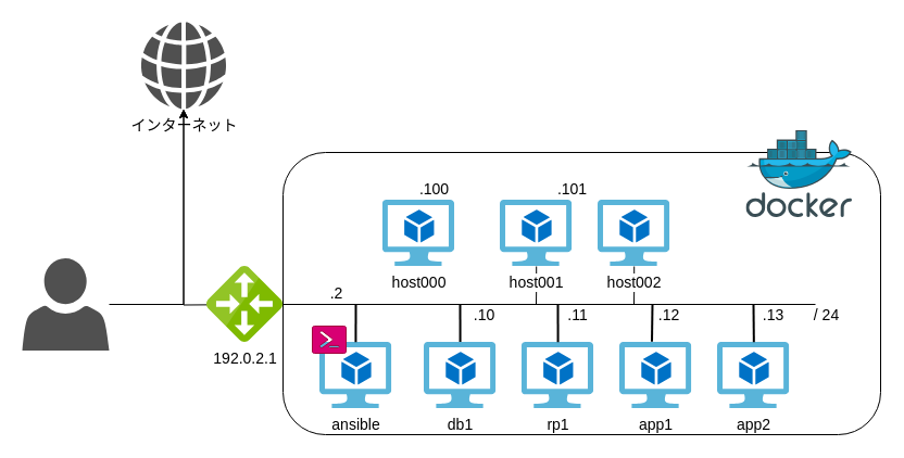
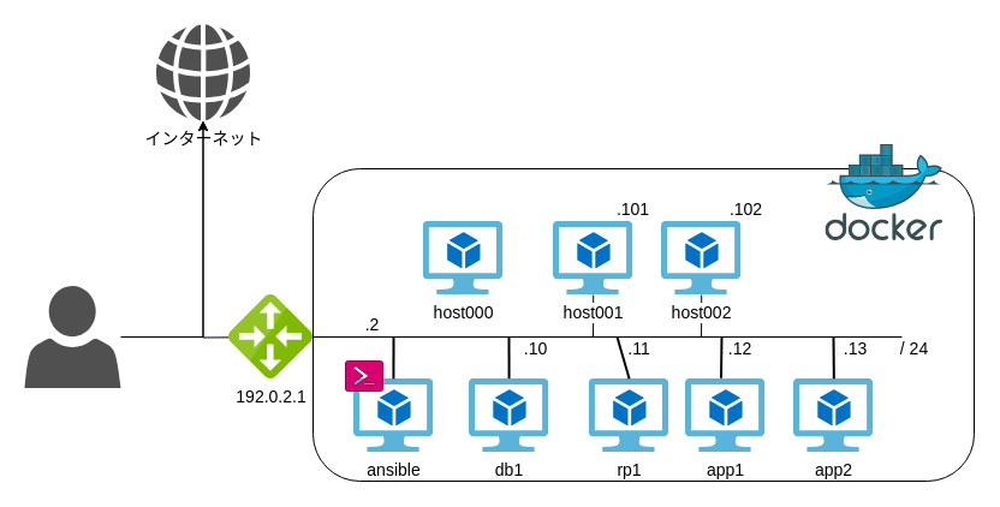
- <mxCell id="32" value="&lt;font style=&quot;font-size: 14px&quot;&gt;.100&lt;/font&gt;" style="text;html=1;align=center;verticalAlign=middle;resizable=0;points=[];autosize=1;" vertex="1" parent="1"><mxGeometry x="379" y="164" width="40" height="20" as="geometry" /></mxCell>
+ <mxCell id="34" value="&lt;font style=&quot;font-size: 14px&quot;&gt;.102&lt;/font&gt;" style="text;html=1;align=center;verticalAlign=middle;resizable=0;points=[];autosize=1;" vertex="1" parent="1"><mxGeometry x="600" y="164" width="40" height="20" as="geometry" /></mxCell>
- <mxCell id="13" value="&lt;font style=&quot;font-size: 14px&quot;&gt;rp1&lt;/font&gt;" style="aspect=fixed;html=1;points=[];align=center;image;fontSize=12;image=img/lib/mscae/Virtual_Machine_2.svg;fillColor=none;" parent="1" vertex="1"><mxGeometry x="479.85" y="315" width="66.3" height="61" as="geometry" /></mxCell>
+ <mxCell id="13" value="&lt;font style=&quot;font-size: 14px&quot;&gt;rp1&lt;/font&gt;" style="aspect=fixed;html=1;points=[];align=center;image;fontSize=12;image=img/lib/mscae/Virtual_Machine_2.svg;fillColor=none;" parent="1" vertex="1"><mxGeometry x="489.85" y="315" width="66.3" height="61" as="geometry" /></mxCell>
